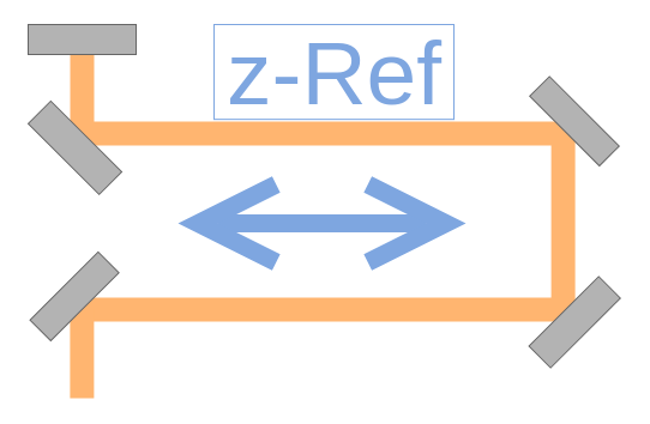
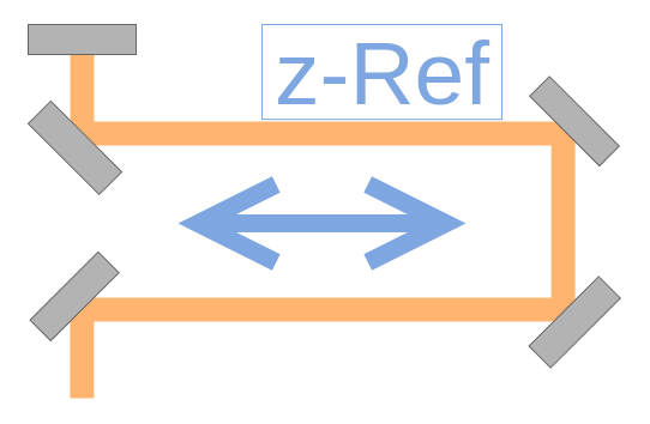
- <mxCell id="13" value="&lt;font style=&quot;font-size: 75px; color: rgb(126, 166, 224);&quot;&gt;z-Ref&lt;/font&gt;" style="text;html=1;align=center;verticalAlign=middle;resizable=1;points=[];autosize=0;strokeColor=#7EA6E0;fillColor=none;resizeWidth=0;" parent="1" vertex="1"><mxGeometry x="178" y="20" width="200" height="79.15" as="geometry" /></mxCell>
+ <mxCell id="13" value="&lt;font style=&quot;font-size: 75px; color: rgb(126, 166, 224);&quot;&gt;z-Ref&lt;/font&gt;" style="text;html=1;align=center;verticalAlign=middle;resizable=1;points=[];autosize=0;strokeColor=#7EA6E0;fillColor=none;resizeWidth=0;" parent="1" vertex="1"><mxGeometry x="218" y="20" width="200" height="79.15" as="geometry" /></mxCell>
